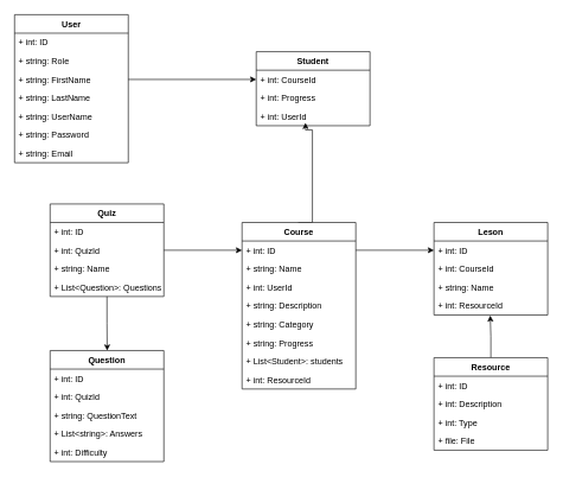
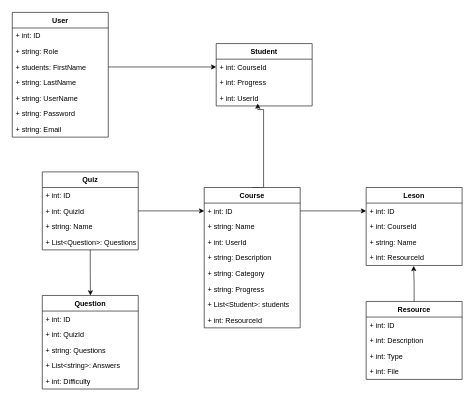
- <mxCell id="5" value="+ string: FirstName" style="text;strokeColor=none;fillColor=none;align=left;verticalAlign=top;spacingLeft=4;spacingRight=4;overflow=hidden;rotatable=0;points=[[0,0.5],[1,0.5]];portConstraint=eastwest;" vertex="1" parent="2"><mxGeometry y="78" width="160" height="26" as="geometry" /></mxCell>
+ <mxCell id="5" value="+ students: FirstName" style="text;strokeColor=none;fillColor=none;align=left;verticalAlign=top;spacingLeft=4;spacingRight=4;overflow=hidden;rotatable=0;points=[[0,0.5],[1,0.5]];portConstraint=eastwest;" vertex="1" parent="2"><mxGeometry y="78" width="160" height="26" as="geometry" /></mxCell>
- <mxCell id="47" value="+ string: QuestionText" style="text;strokeColor=none;fillColor=none;align=left;verticalAlign=top;spacingLeft=4;spacingRight=4;overflow=hidden;rotatable=0;points=[[0,0.5],[1,0.5]];portConstraint=eastwest;" vertex="1" parent="44"><mxGeometry y="78" width="160" height="26" as="geometry" /></mxCell>
+ <mxCell id="47" value="+ string: Questions" style="text;strokeColor=none;fillColor=none;align=left;verticalAlign=top;spacingLeft=4;spacingRight=4;overflow=hidden;rotatable=0;points=[[0,0.5],[1,0.5]];portConstraint=eastwest;" vertex="1" parent="44"><mxGeometry y="78" width="160" height="26" as="geometry" /></mxCell>
- <mxCell id="36" value="+ file: File" style="text;strokeColor=none;fillColor=none;align=left;verticalAlign=top;spacingLeft=4;spacingRight=4;overflow=hidden;rotatable=0;points=[[0,0.5],[1,0.5]];portConstraint=eastwest;" vertex="1" parent="32"><mxGeometry y="104" width="160" height="26" as="geometry" /></mxCell>
+ <mxCell id="36" value="+ int: File" style="text;strokeColor=none;fillColor=none;align=left;verticalAlign=top;spacingLeft=4;spacingRight=4;overflow=hidden;rotatable=0;points=[[0,0.5],[1,0.5]];portConstraint=eastwest;" vertex="1" parent="32"><mxGeometry y="104" width="160" height="26" as="geometry" /></mxCell>
